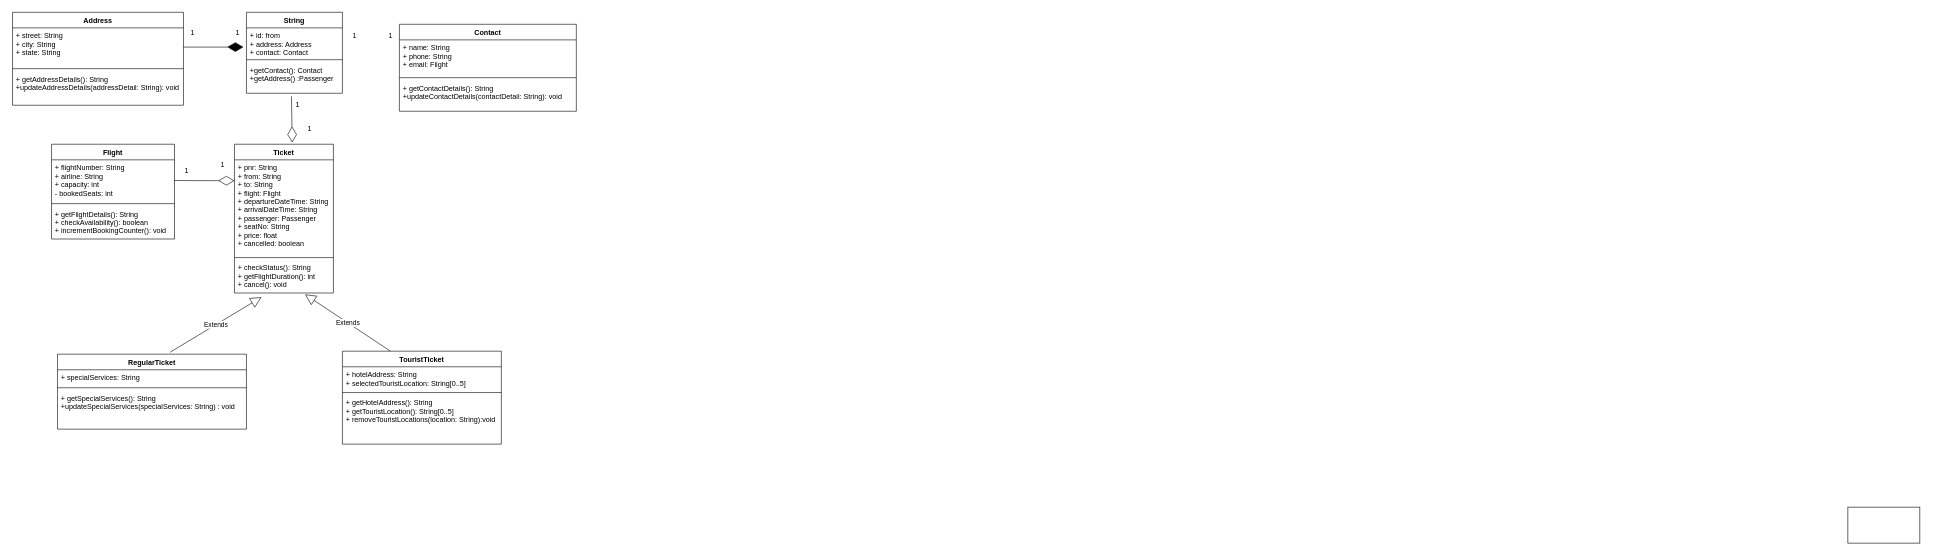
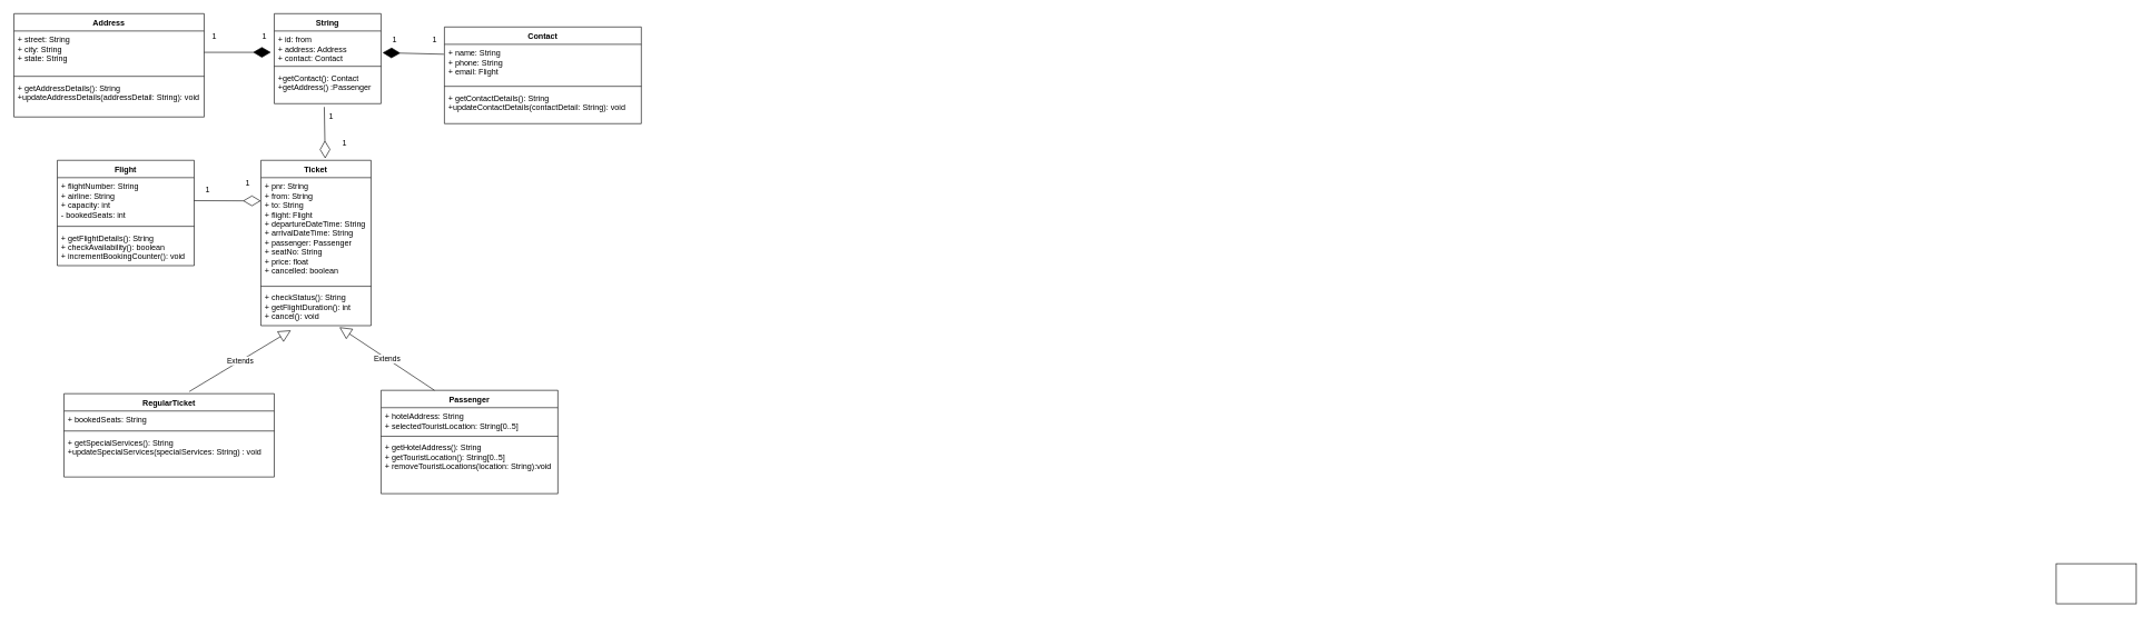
+ <mxCell id="4" value="" style="endArrow=diamondThin;endFill=1;endSize=24;html=1;exitX=-0.003;exitY=0.252;exitDx=0;exitDy=0;entryX=1.014;entryY=0.664;entryDx=0;entryDy=0;entryPerimeter=0;exitPerimeter=0;" edge="1" parent="1" source="34" target="29"><mxGeometry width="160" relative="1" as="geometry"><mxPoint x="400" y="115" as="sourcePoint" /><mxPoint x="560" y="115" as="targetPoint" /></mxGeometry></mxCell>
- <mxCell id="13" value="TouristTicket" style="swimlane;fontStyle=1;align=center;verticalAlign=top;childLayout=stackLayout;horizontal=1;startSize=26;horizontalStack=0;resizeParent=1;resizeParentMax=0;resizeLast=0;collapsible=1;marginBottom=0;" vertex="1" parent="1"><mxGeometry x="570" y="585" width="265" height="155" as="geometry" /></mxCell>
+ <mxCell id="13" value="Passenger" style="swimlane;fontStyle=1;align=center;verticalAlign=top;childLayout=stackLayout;horizontal=1;startSize=26;horizontalStack=0;resizeParent=1;resizeParentMax=0;resizeLast=0;collapsible=1;marginBottom=0;" vertex="1" parent="1"><mxGeometry x="570" y="585" width="265" height="155" as="geometry" /></mxCell>
- <mxCell id="6" value="+ specialServices: String" style="text;strokeColor=none;fillColor=none;align=left;verticalAlign=top;spacingLeft=4;spacingRight=4;overflow=hidden;rotatable=0;points=[[0,0.5],[1,0.5]];portConstraint=eastwest;" vertex="1" parent="5"><mxGeometry y="26" width="315" height="26" as="geometry" /></mxCell>
+ <mxCell id="6" value="+ bookedSeats: String" style="text;strokeColor=none;fillColor=none;align=left;verticalAlign=top;spacingLeft=4;spacingRight=4;overflow=hidden;rotatable=0;points=[[0,0.5],[1,0.5]];portConstraint=eastwest;" vertex="1" parent="5"><mxGeometry y="26" width="315" height="26" as="geometry" /></mxCell>
